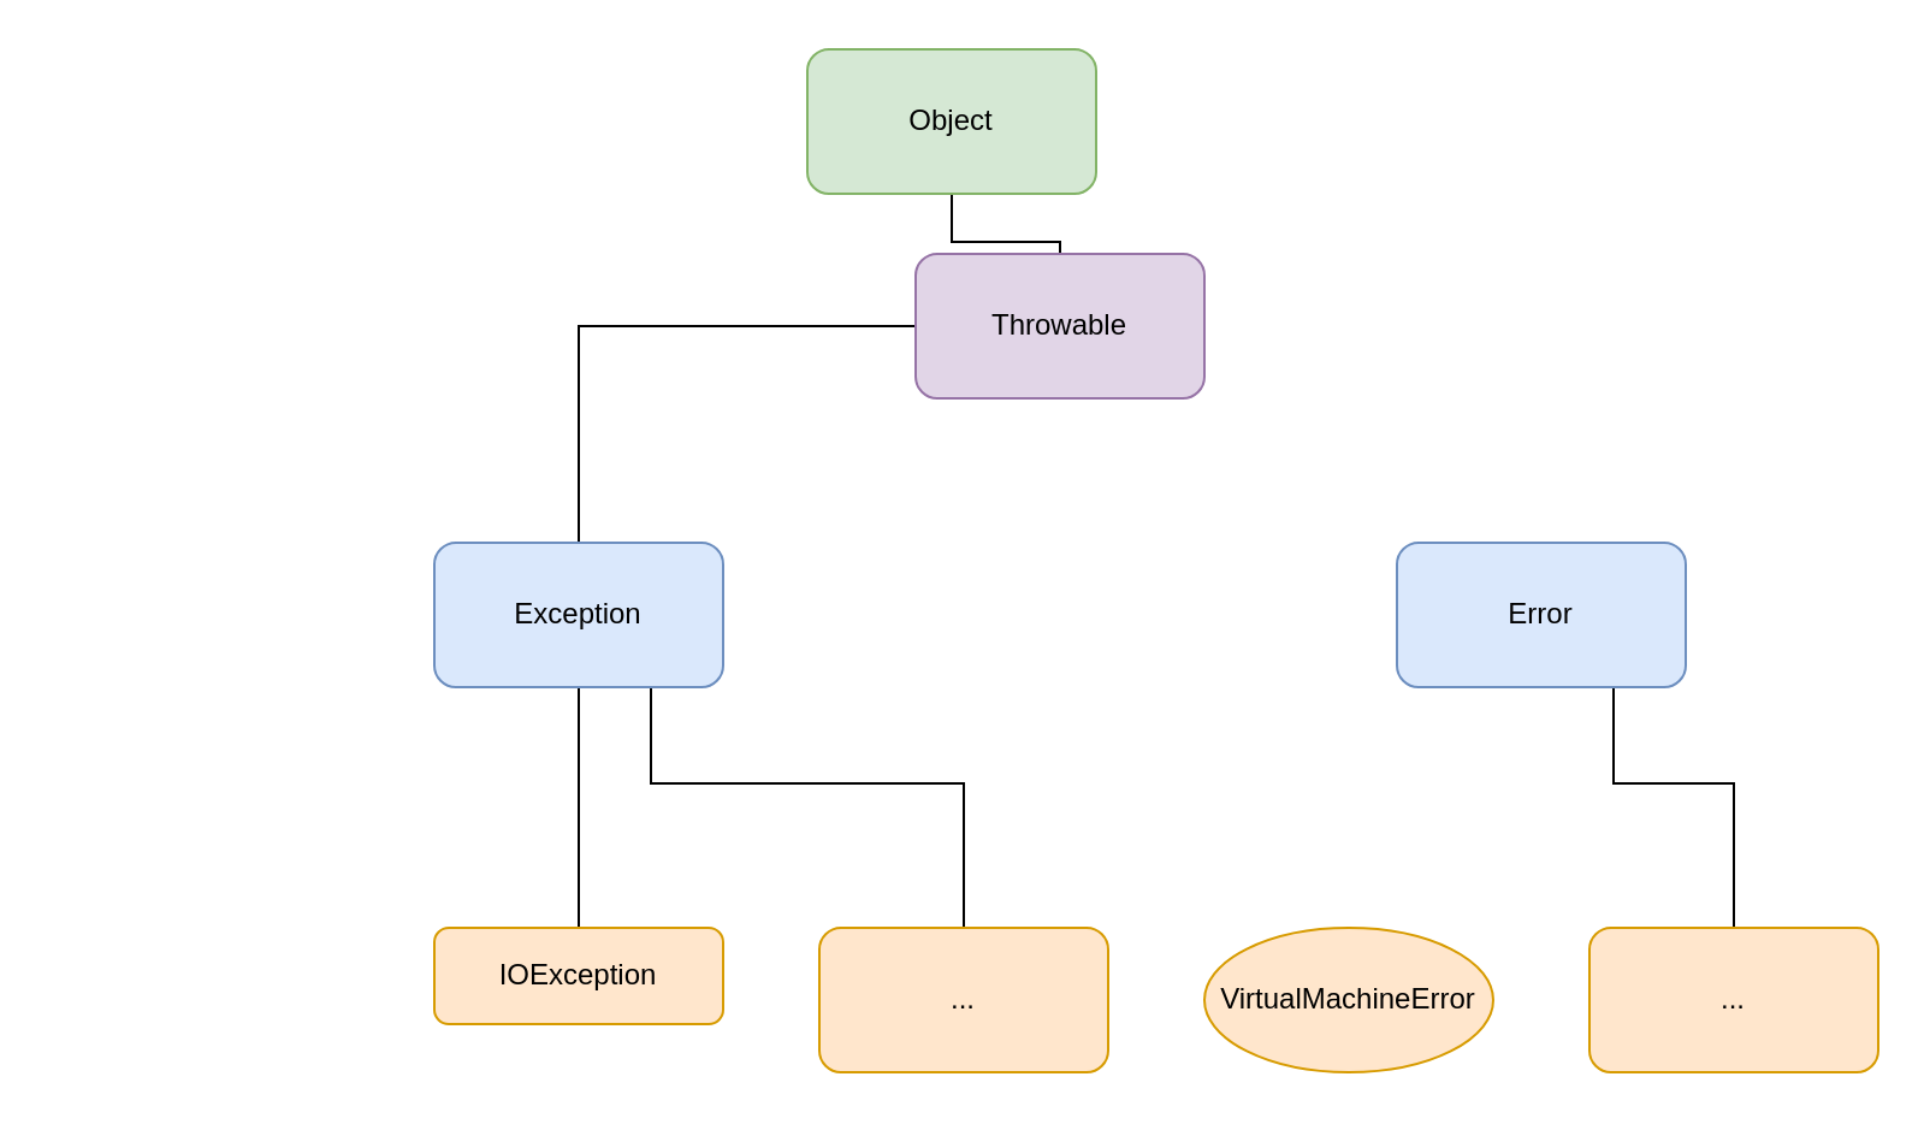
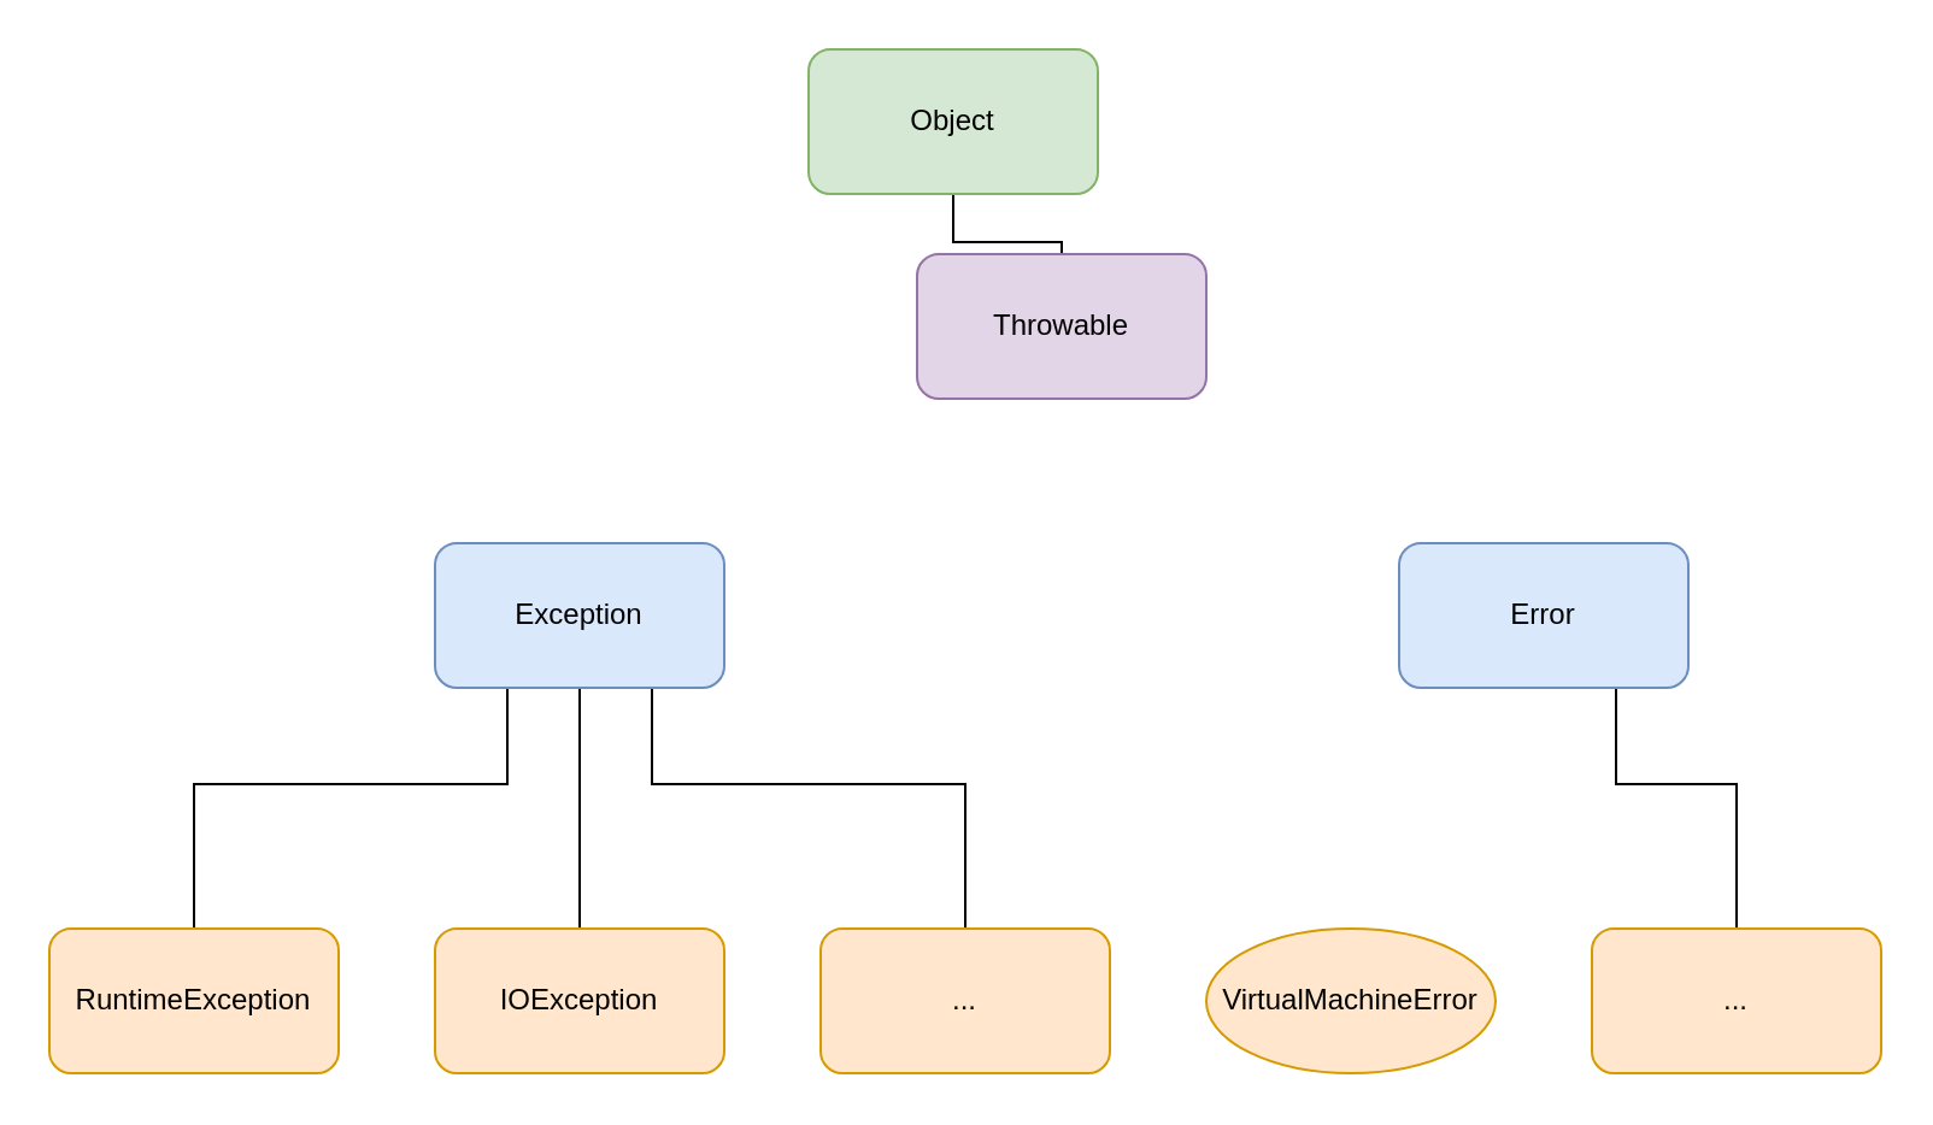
- <mxCell id="4" value="" style="edgeStyle=orthogonalEdgeStyle;rounded=0;orthogonalLoop=1;jettySize=auto;html=1;exitX=0;exitY=0.5;exitDx=0;exitDy=0;endArrow=none;endFill=0;" edge="1" parent="1" source="5" target="9"><mxGeometry relative="1" as="geometry" /></mxCell>
+ <mxCell id="6" value="" style="edgeStyle=orthogonalEdgeStyle;rounded=0;orthogonalLoop=1;jettySize=auto;html=1;exitX=0.25;exitY=1;exitDx=0;exitDy=0;endArrow=none;endFill=0;" edge="1" parent="1" source="9" target="10"><mxGeometry relative="1" as="geometry"><Array as="points"><mxPoint x="210" y="325" /><mxPoint x="80" y="325" /></Array></mxGeometry></mxCell>
- <mxCell id="11" value="IOException" style="rounded=1;whiteSpace=wrap;html=1;fillColor=#ffe6cc;strokeColor=#d79b00;" vertex="1" parent="1"><mxGeometry x="180" y="385" width="120" height="40" as="geometry" /></mxCell>
+ <mxCell id="11" value="IOException" style="rounded=1;whiteSpace=wrap;html=1;fillColor=#ffe6cc;strokeColor=#d79b00;" vertex="1" parent="1"><mxGeometry x="180" y="385" width="120" height="60" as="geometry" /></mxCell>
+ <mxCell id="10" value="RuntimeException" style="rounded=1;whiteSpace=wrap;html=1;fillColor=#ffe6cc;strokeColor=#d79b00;" vertex="1" parent="1"><mxGeometry x="20" y="385" width="120" height="60" as="geometry" /></mxCell>
